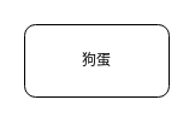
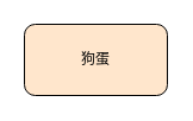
- <mxCell id="2" value="狗蛋" style="rounded=1;whiteSpace=wrap;html=1;" vertex="1" parent="1"><mxGeometry x="20" y="20" width="120" height="60" as="geometry" /></mxCell>
+ <mxCell id="2" value="狗蛋" style="rounded=1;whiteSpace=wrap;html=1;fillColor=#ffe6cc;" vertex="1" parent="1"><mxGeometry x="20" y="20" width="120" height="60" as="geometry" /></mxCell>
